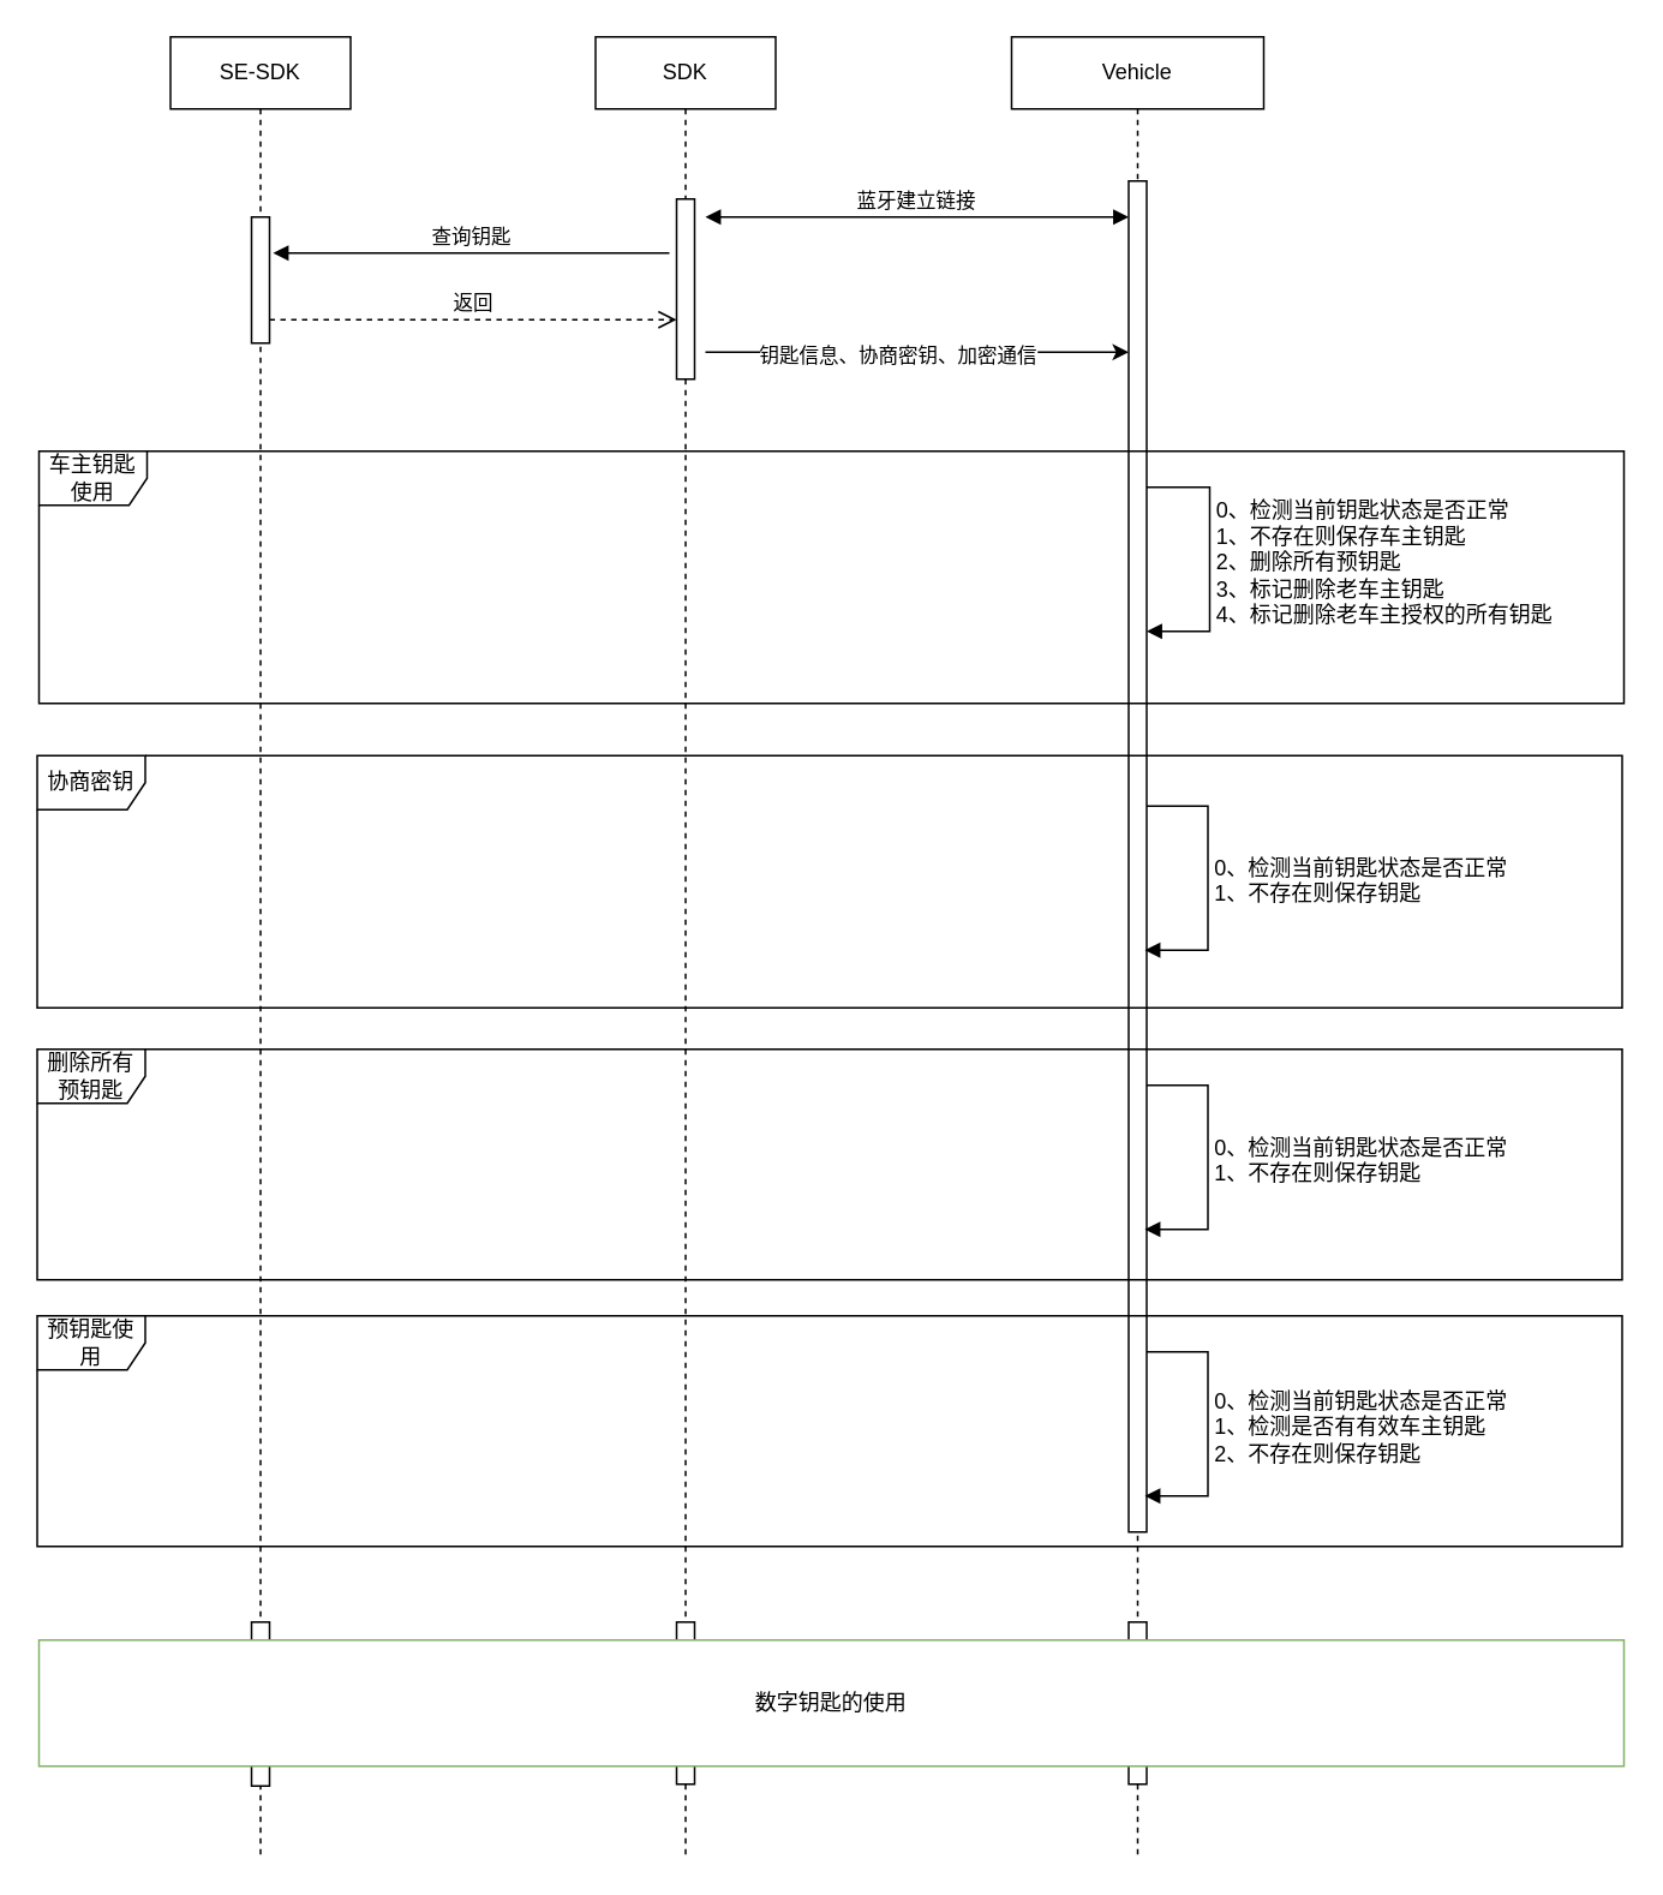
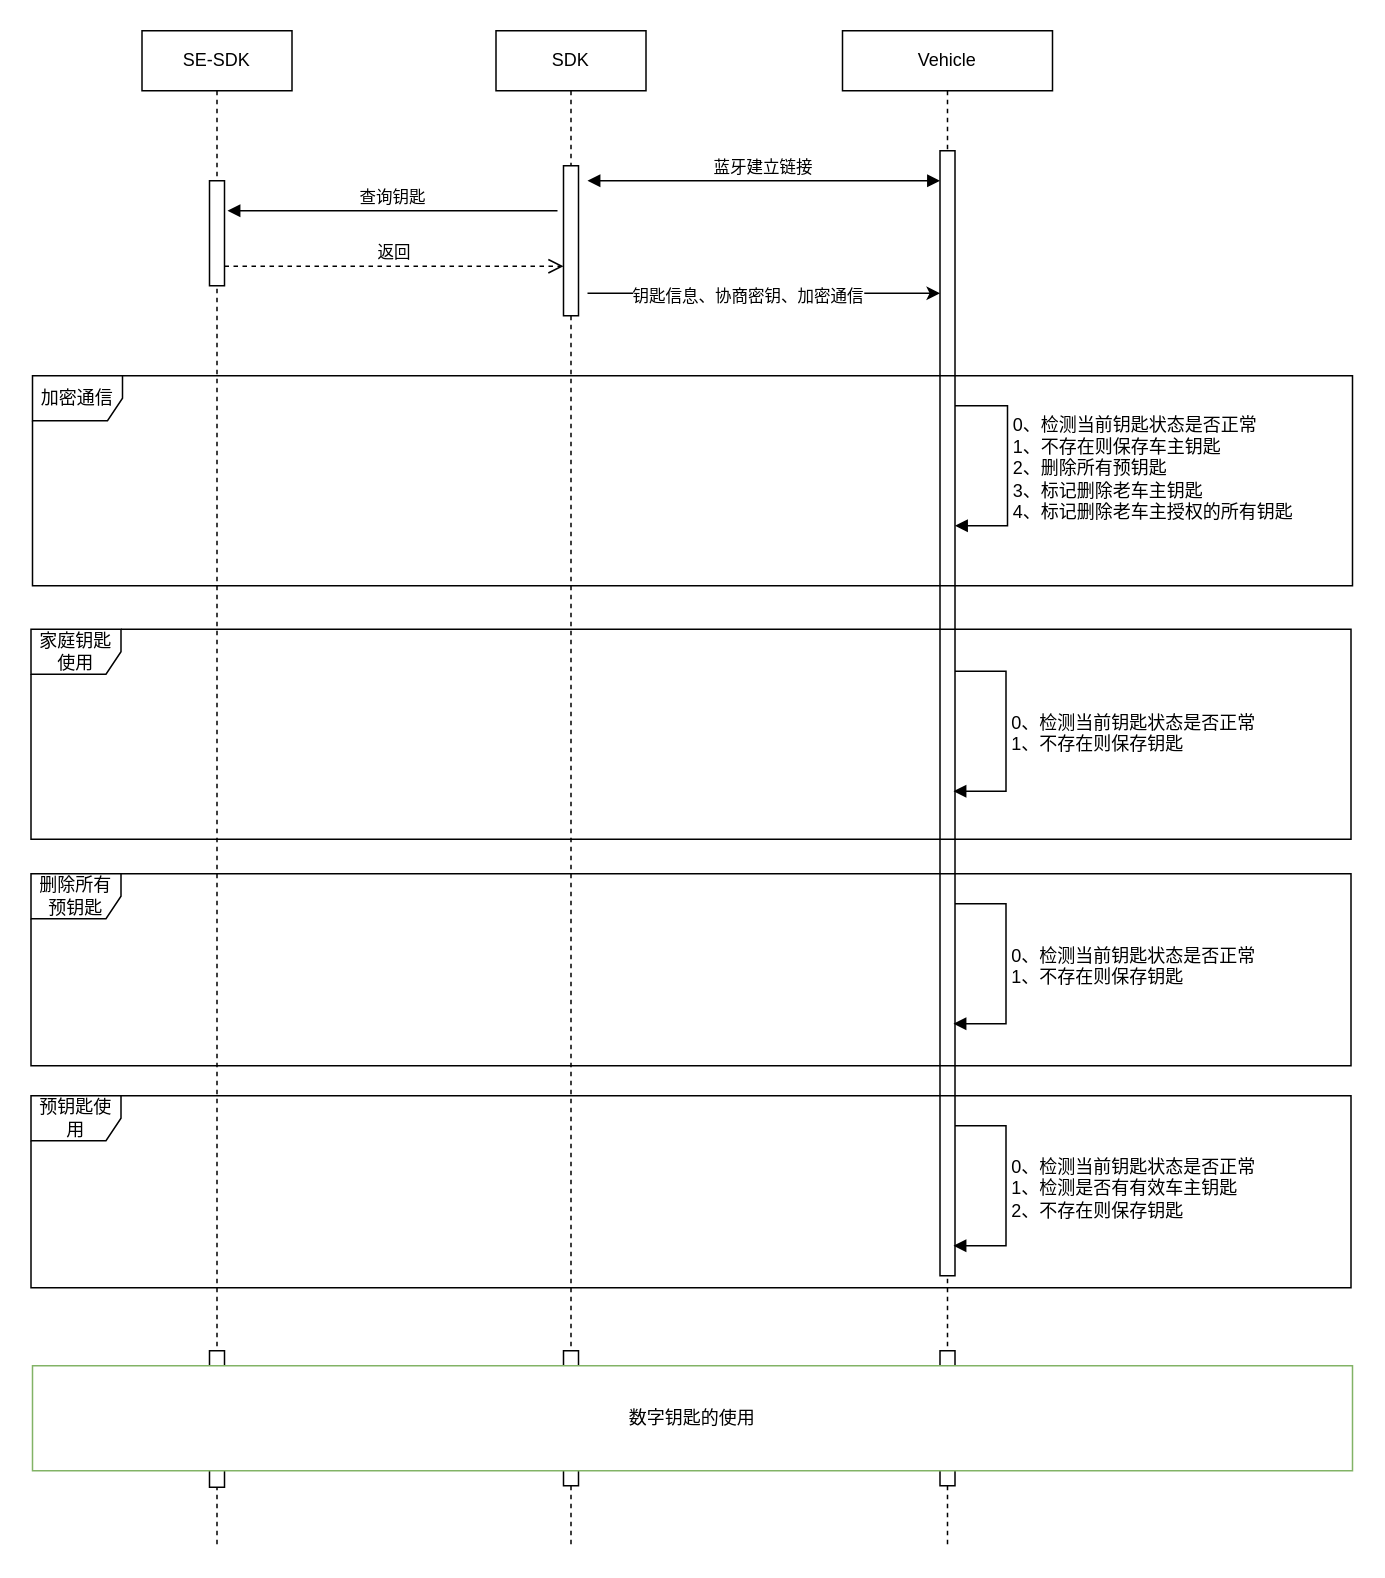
- <mxCell id="17" value="车主钥匙使用" style="shape=umlFrame;whiteSpace=wrap;html=1;pointerEvents=0;sketch=0;strokeColor=default;align=center;verticalAlign=middle;fontFamily=Helvetica;fontSize=12;fontColor=default;fillColor=default;" vertex="1" parent="1"><mxGeometry x="21" y="250" width="880" height="140" as="geometry" /></mxCell>
+ <mxCell id="17" value="加密通信" style="shape=umlFrame;whiteSpace=wrap;html=1;pointerEvents=0;sketch=0;strokeColor=default;align=center;verticalAlign=middle;fontFamily=Helvetica;fontSize=12;fontColor=default;fillColor=default;" vertex="1" parent="1"><mxGeometry x="21" y="250" width="880" height="140" as="geometry" /></mxCell>
- <mxCell id="19" value="协商密钥" style="shape=umlFrame;whiteSpace=wrap;html=1;pointerEvents=0;sketch=0;strokeColor=default;align=center;verticalAlign=middle;fontFamily=Helvetica;fontSize=12;fontColor=default;fillColor=default;" vertex="1" parent="1"><mxGeometry x="20" y="419" width="880" height="140" as="geometry" /></mxCell>
+ <mxCell id="19" value="家庭钥匙使用" style="shape=umlFrame;whiteSpace=wrap;html=1;pointerEvents=0;sketch=0;strokeColor=default;align=center;verticalAlign=middle;fontFamily=Helvetica;fontSize=12;fontColor=default;fillColor=default;" vertex="1" parent="1"><mxGeometry x="20" y="419" width="880" height="140" as="geometry" /></mxCell>
